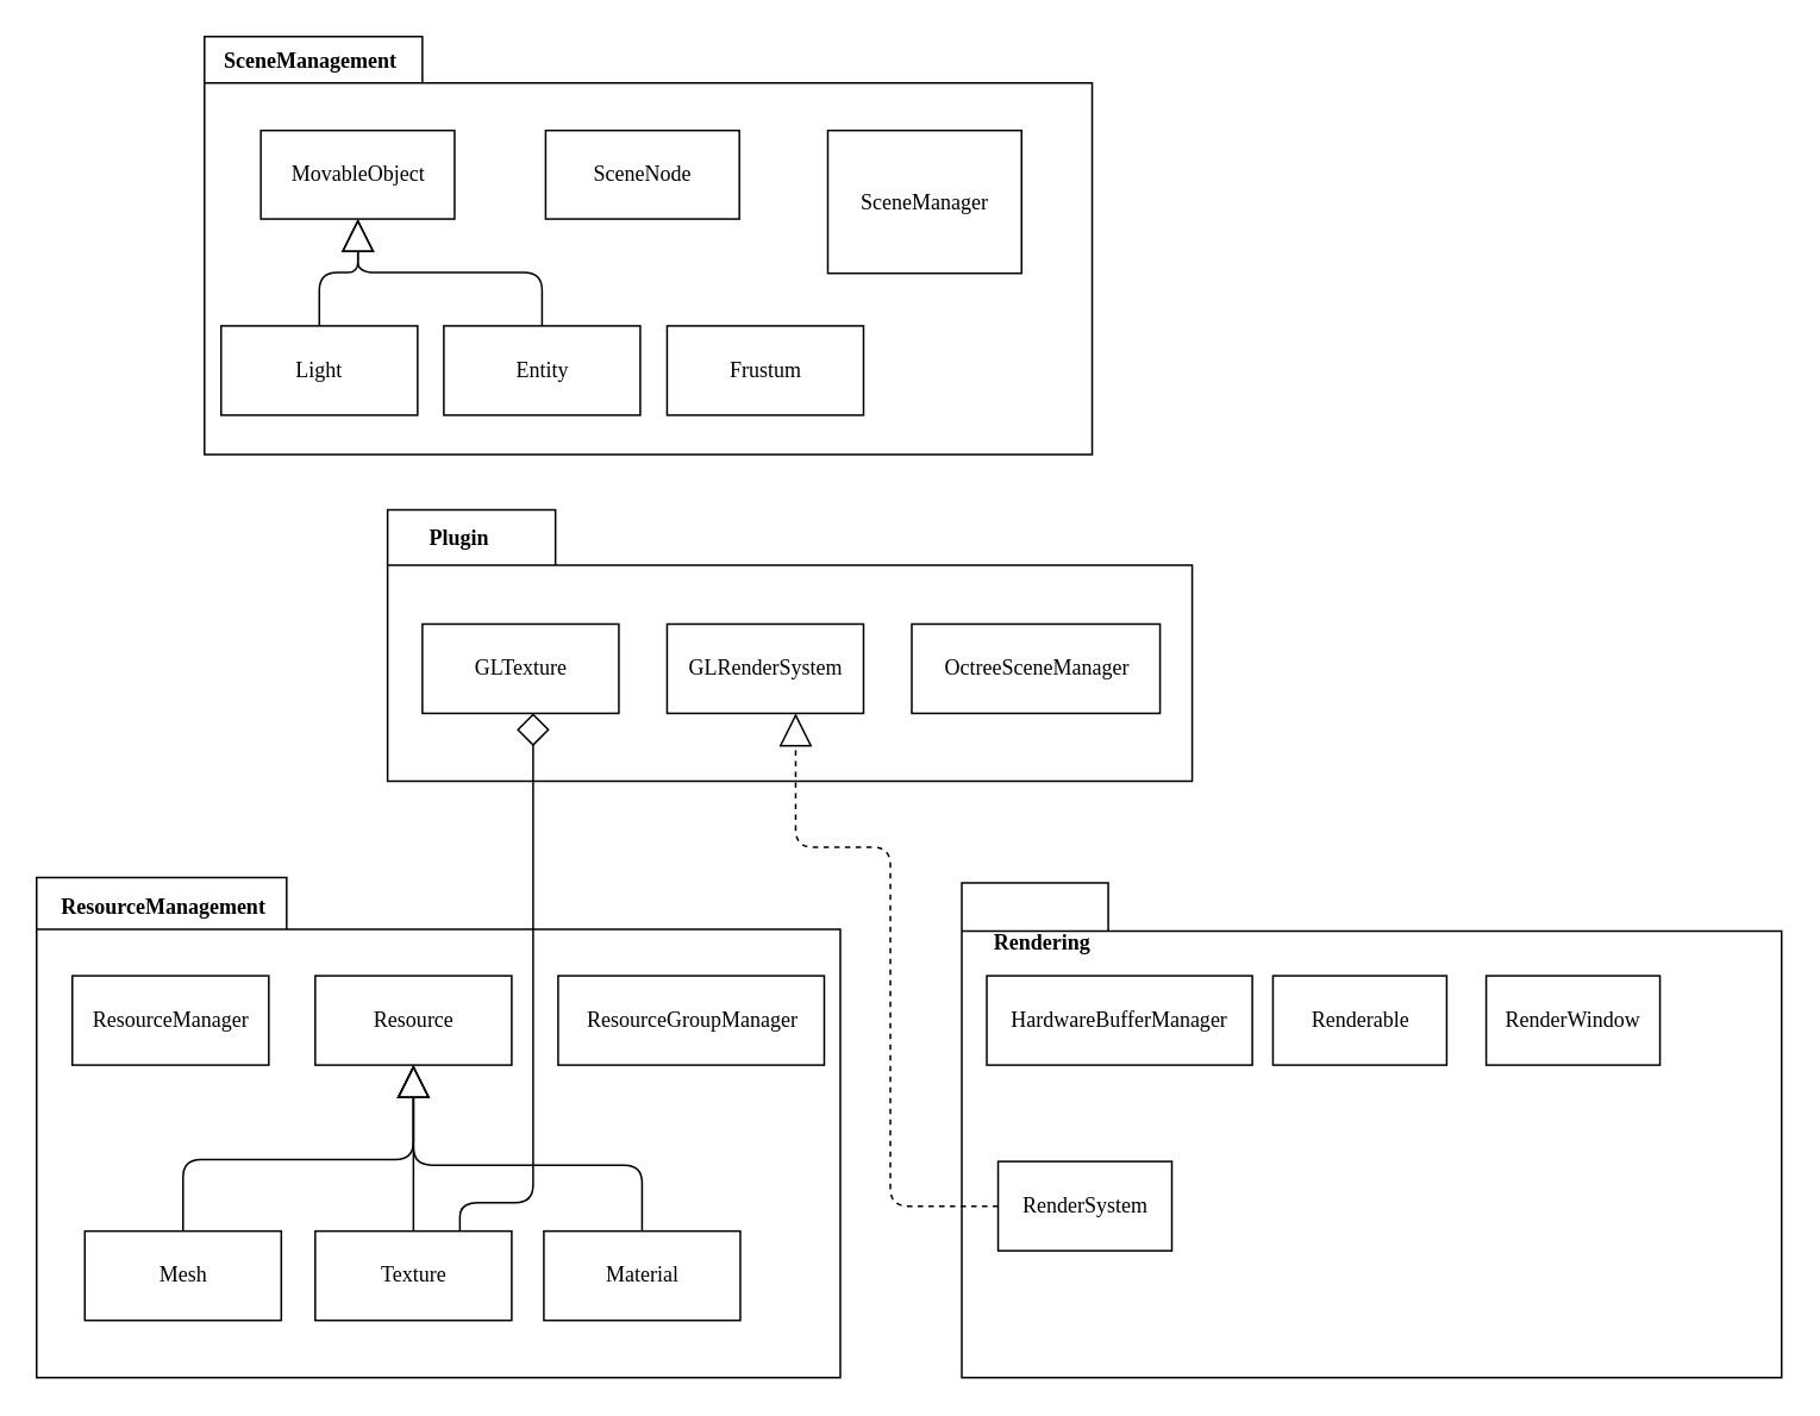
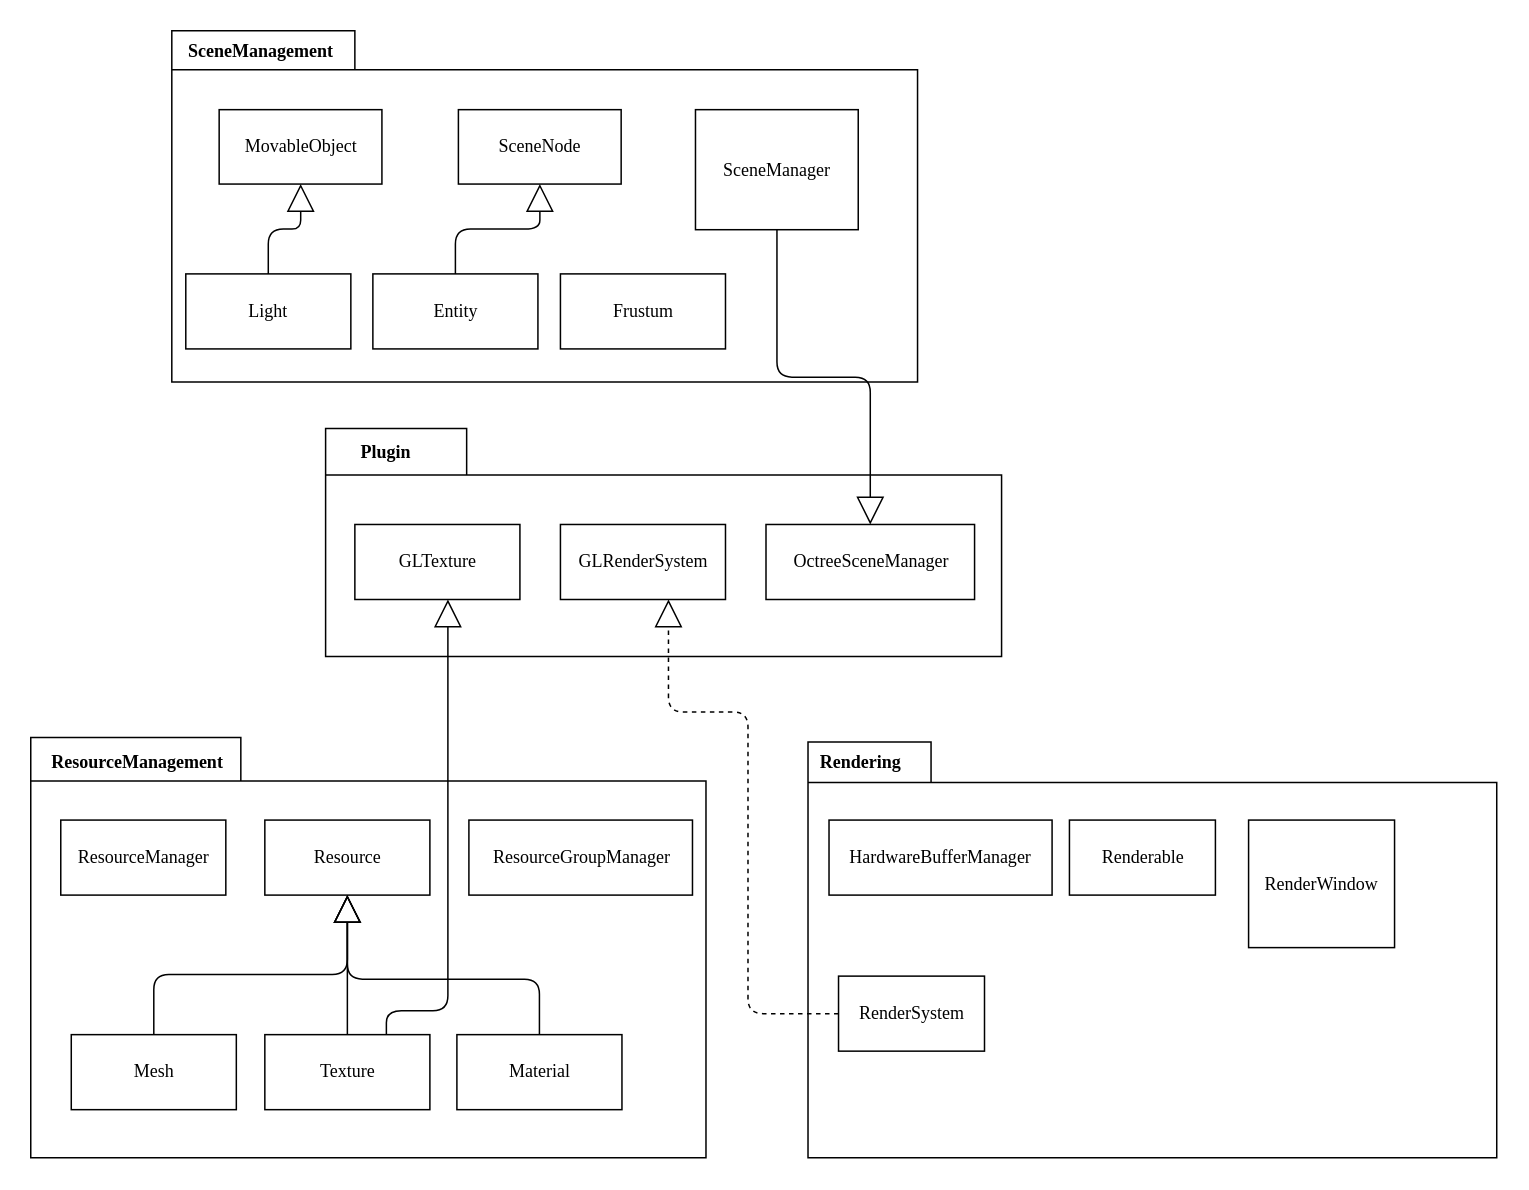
- <mxCell id="12" value="" style="endArrow=block;endSize=16;endFill=0;html=1;edgeStyle=orthogonalEdgeStyle;fontFamily=Comic Sans MS;" parent="2" source="9" target="5" edge="1"><mxGeometry width="160" relative="1" as="geometry"><mxPoint x="-104" y="299" as="sourcePoint" /><mxPoint x="56" y="299" as="targetPoint" /></mxGeometry></mxCell>
+ <mxCell id="12" value="" style="endArrow=block;endSize=16;endFill=0;html=1;edgeStyle=orthogonalEdgeStyle;fontFamily=Comic Sans MS;" parent="2" source="9" target="6" edge="1"><mxGeometry width="160" relative="1" as="geometry"><mxPoint x="-104" y="299" as="sourcePoint" /><mxPoint x="56" y="299" as="targetPoint" /></mxGeometry></mxCell>
+ <mxCell id="39" value="" style="endArrow=block;endSize=16;endFill=0;html=1;edgeStyle=orthogonalEdgeStyle;fontFamily=Comic Sans MS;" parent="1" source="7" target="36" edge="1"><mxGeometry width="160" relative="1" as="geometry"><mxPoint x="683" y="171" as="sourcePoint" /><mxPoint x="843" y="171" as="targetPoint" /></mxGeometry></mxCell>
- <mxCell id="37" value="" style="endArrow=diamond;endSize=16;endFill=0;html=1;edgeStyle=orthogonalEdgeStyle;fontFamily=Comic Sans MS;" parent="1" source="21" target="34" edge="1"><mxGeometry width="160" relative="1" as="geometry"><mxPoint x="35" y="433" as="sourcePoint" /><mxPoint x="195" y="433" as="targetPoint" /><Array as="points"><mxPoint x="257" y="673" /><mxPoint x="298" y="673" /></Array></mxGeometry></mxCell>
+ <mxCell id="37" value="" style="endArrow=block;endSize=16;endFill=0;html=1;edgeStyle=orthogonalEdgeStyle;fontFamily=Comic Sans MS;" parent="1" source="21" target="34" edge="1"><mxGeometry width="160" relative="1" as="geometry"><mxPoint x="35" y="433" as="sourcePoint" /><mxPoint x="195" y="433" as="targetPoint" /><Array as="points"><mxPoint x="257" y="673" /><mxPoint x="298" y="673" /></Array></mxGeometry></mxCell>
- <mxCell id="28" value="Rendering" style="text;align=center;fontStyle=1;verticalAlign=middle;spacingLeft=3;spacingRight=3;strokeColor=none;rotatable=0;points=[[0,0.5],[1,0.5]];portConstraint=eastwest;fontFamily=Comic Sans MS;" parent="26" vertex="1"><mxGeometry x="10" y="20" width="70.751" height="26" as="geometry" /></mxCell>
+ <mxCell id="28" value="Rendering" style="text;align=center;fontStyle=1;verticalAlign=middle;spacingLeft=3;spacingRight=3;strokeColor=none;rotatable=0;points=[[0,0.5],[1,0.5]];portConstraint=eastwest;fontFamily=Comic Sans MS;" parent="26" vertex="1"><mxGeometry width="70.751" height="26" as="geometry" /></mxCell>
- <mxCell id="31" value="RenderWindow" style="html=1;fontFamily=Comic Sans MS;" parent="26" vertex="1"><mxGeometry x="293.618" y="52" width="97.283" height="50" as="geometry" /></mxCell>
+ <mxCell id="31" value="RenderWindow" style="html=1;fontFamily=Comic Sans MS;" parent="26" vertex="1"><mxGeometry x="293.618" y="52" width="97.283" height="85" as="geometry" /></mxCell>
